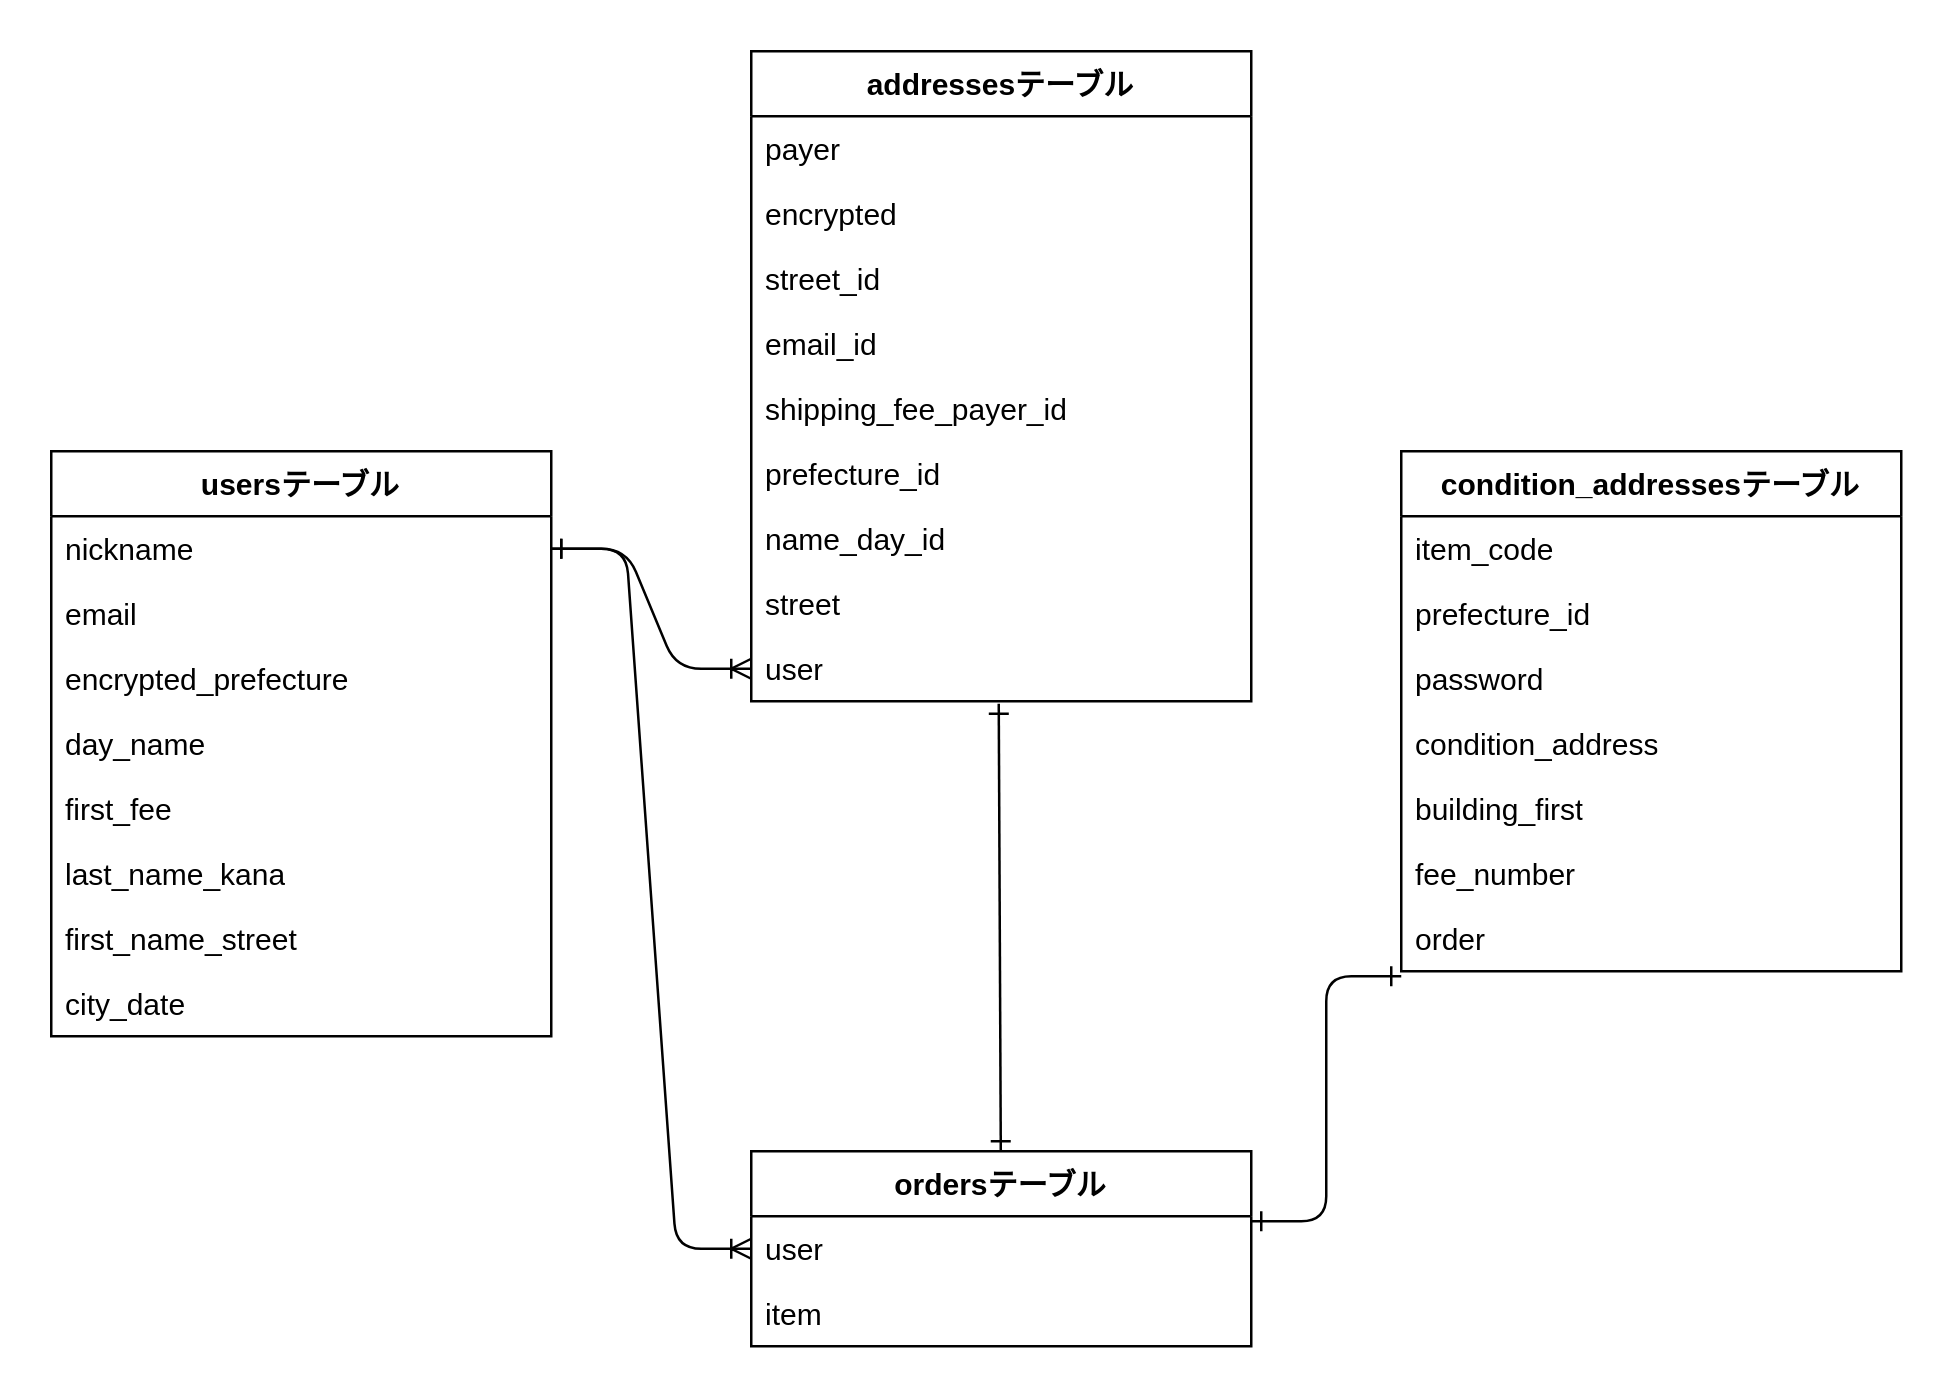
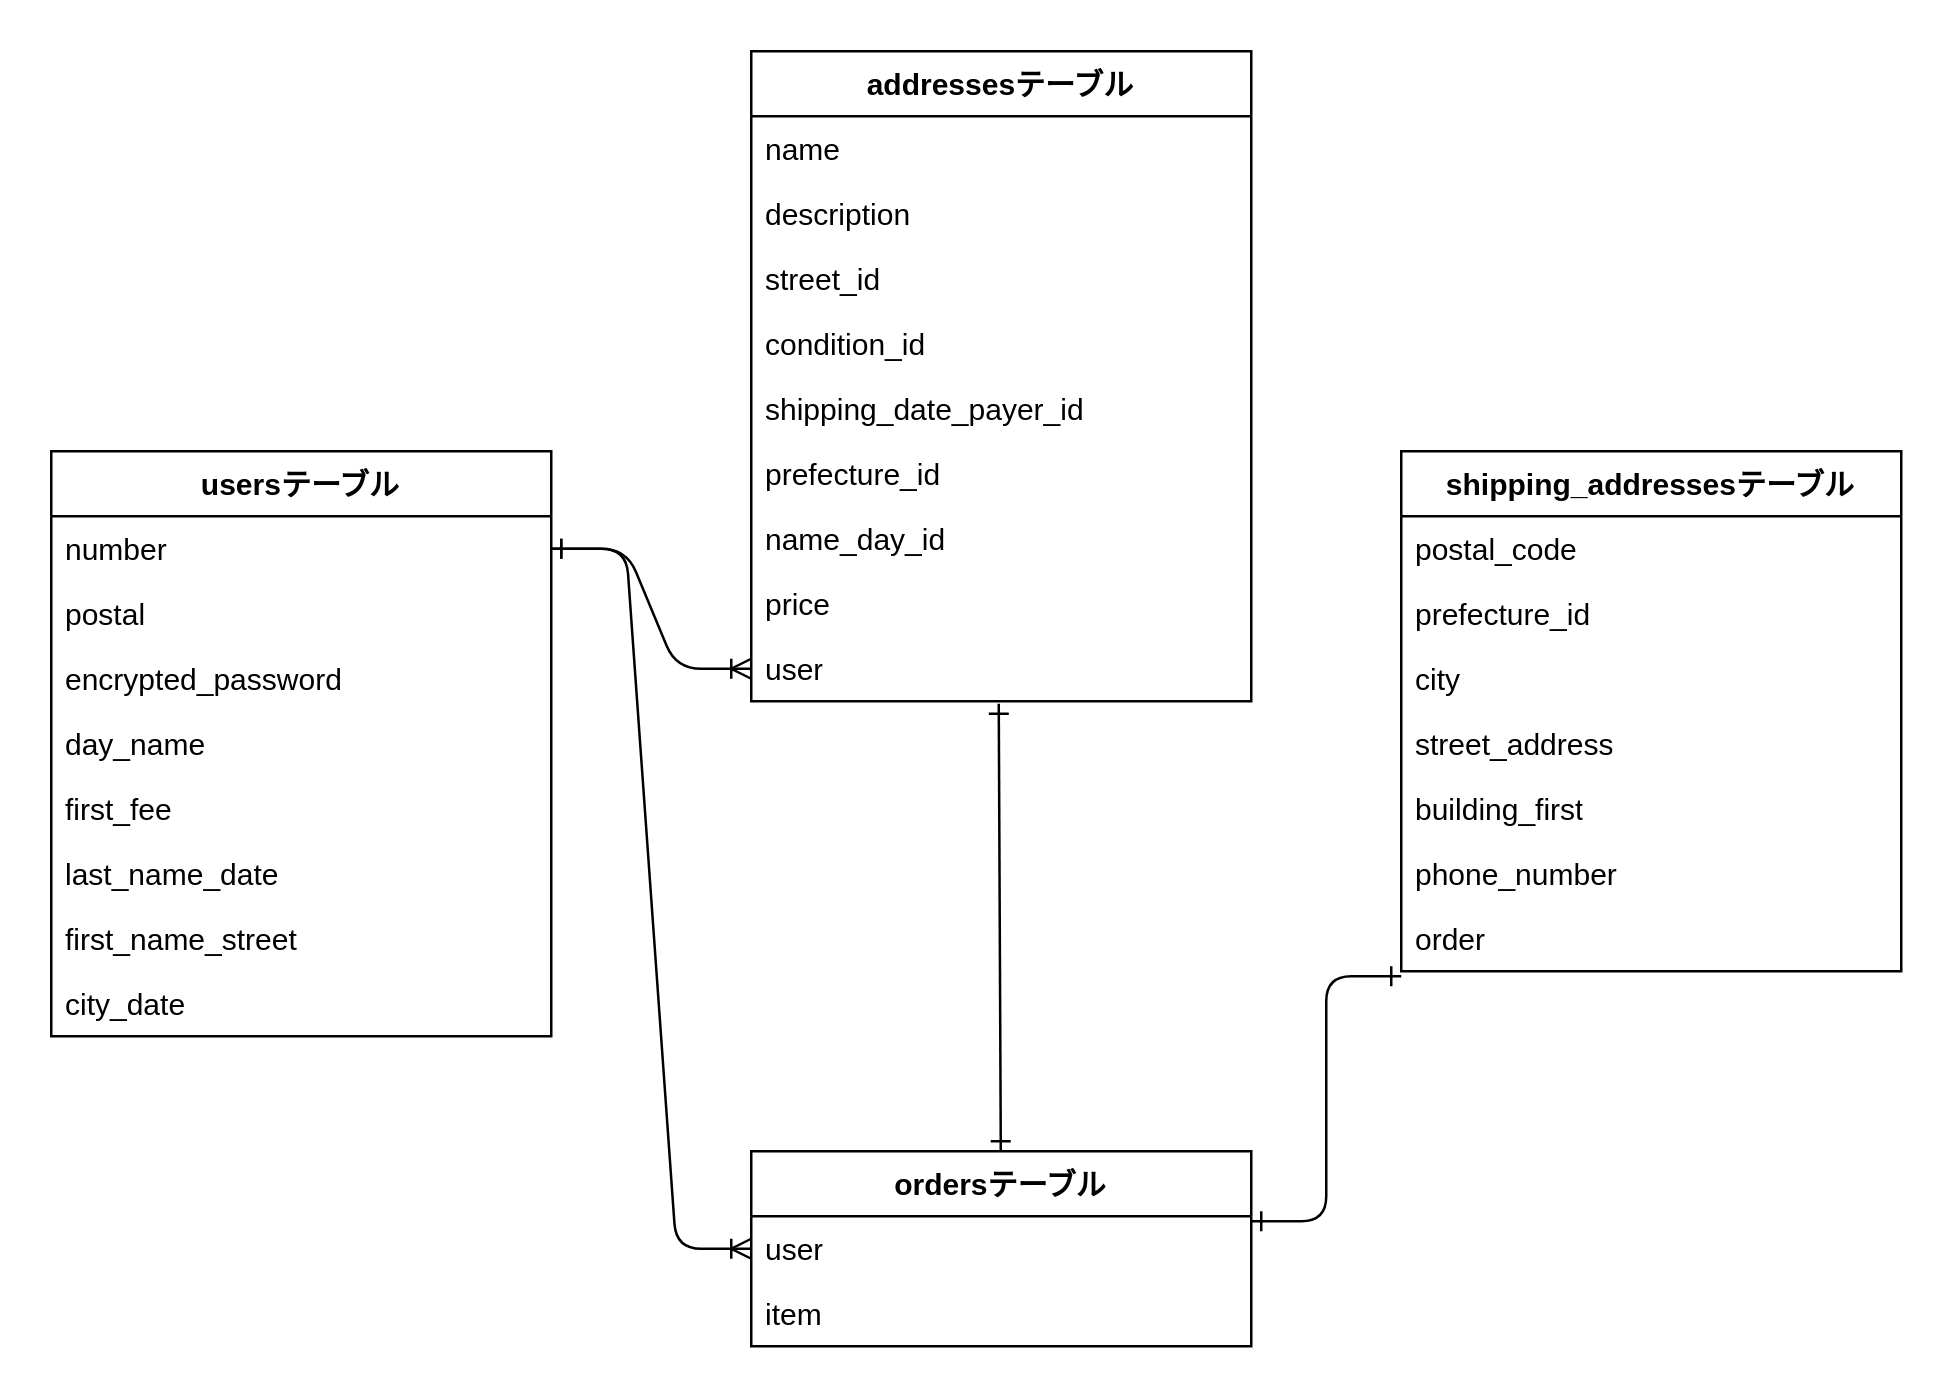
- <mxCell id="12" value="payer" style="text;strokeColor=none;fillColor=none;align=left;verticalAlign=top;spacingLeft=4;spacingRight=4;overflow=hidden;rotatable=0;points=[[0,0.5],[1,0.5]];portConstraint=eastwest;whiteSpace=wrap;html=1;" parent="11" vertex="1"><mxGeometry y="26" width="200" height="26" as="geometry" /></mxCell>
+ <mxCell id="12" value="name" style="text;strokeColor=none;fillColor=none;align=left;verticalAlign=top;spacingLeft=4;spacingRight=4;overflow=hidden;rotatable=0;points=[[0,0.5],[1,0.5]];portConstraint=eastwest;whiteSpace=wrap;html=1;" parent="11" vertex="1"><mxGeometry y="26" width="200" height="26" as="geometry" /></mxCell>
- <mxCell id="13" value="encrypted" style="text;strokeColor=none;fillColor=none;align=left;verticalAlign=top;spacingLeft=4;spacingRight=4;overflow=hidden;rotatable=0;points=[[0,0.5],[1,0.5]];portConstraint=eastwest;whiteSpace=wrap;html=1;" parent="11" vertex="1"><mxGeometry y="52" width="200" height="26" as="geometry" /></mxCell>
+ <mxCell id="13" value="description" style="text;strokeColor=none;fillColor=none;align=left;verticalAlign=top;spacingLeft=4;spacingRight=4;overflow=hidden;rotatable=0;points=[[0,0.5],[1,0.5]];portConstraint=eastwest;whiteSpace=wrap;html=1;" parent="11" vertex="1"><mxGeometry y="52" width="200" height="26" as="geometry" /></mxCell>
- <mxCell id="15" value="email_id" style="text;strokeColor=none;fillColor=none;align=left;verticalAlign=top;spacingLeft=4;spacingRight=4;overflow=hidden;rotatable=0;points=[[0,0.5],[1,0.5]];portConstraint=eastwest;whiteSpace=wrap;html=1;" parent="11" vertex="1"><mxGeometry y="104" width="200" height="26" as="geometry" /></mxCell>
+ <mxCell id="15" value="condition_id" style="text;strokeColor=none;fillColor=none;align=left;verticalAlign=top;spacingLeft=4;spacingRight=4;overflow=hidden;rotatable=0;points=[[0,0.5],[1,0.5]];portConstraint=eastwest;whiteSpace=wrap;html=1;" parent="11" vertex="1"><mxGeometry y="104" width="200" height="26" as="geometry" /></mxCell>
- <mxCell id="16" value="shipping_fee_payer_id" style="text;strokeColor=none;fillColor=none;align=left;verticalAlign=top;spacingLeft=4;spacingRight=4;overflow=hidden;rotatable=0;points=[[0,0.5],[1,0.5]];portConstraint=eastwest;whiteSpace=wrap;html=1;" parent="11" vertex="1"><mxGeometry y="130" width="200" height="26" as="geometry" /></mxCell>
+ <mxCell id="16" value="shipping_date_payer_id" style="text;strokeColor=none;fillColor=none;align=left;verticalAlign=top;spacingLeft=4;spacingRight=4;overflow=hidden;rotatable=0;points=[[0,0.5],[1,0.5]];portConstraint=eastwest;whiteSpace=wrap;html=1;" parent="11" vertex="1"><mxGeometry y="130" width="200" height="26" as="geometry" /></mxCell>
- <mxCell id="24" value="condition_addressesテーブル" style="swimlane;fontStyle=1;align=center;verticalAlign=top;childLayout=stackLayout;horizontal=1;startSize=26;horizontalStack=0;resizeParent=1;resizeParentMax=0;resizeLast=0;collapsible=1;marginBottom=0;whiteSpace=wrap;html=1;" parent="1" vertex="1"><mxGeometry x="560" y="180" width="200" height="208" as="geometry" /></mxCell>
+ <mxCell id="24" value="shipping_addressesテーブル" style="swimlane;fontStyle=1;align=center;verticalAlign=top;childLayout=stackLayout;horizontal=1;startSize=26;horizontalStack=0;resizeParent=1;resizeParentMax=0;resizeLast=0;collapsible=1;marginBottom=0;whiteSpace=wrap;html=1;" parent="1" vertex="1"><mxGeometry x="560" y="180" width="200" height="208" as="geometry" /></mxCell>
- <mxCell id="3" value="nickname" style="text;strokeColor=none;fillColor=none;align=left;verticalAlign=top;spacingLeft=4;spacingRight=4;overflow=hidden;rotatable=0;points=[[0,0.5],[1,0.5]];portConstraint=eastwest;whiteSpace=wrap;html=1;" parent="2" vertex="1"><mxGeometry y="26" width="200" height="26" as="geometry" /></mxCell>
+ <mxCell id="3" value="number" style="text;strokeColor=none;fillColor=none;align=left;verticalAlign=top;spacingLeft=4;spacingRight=4;overflow=hidden;rotatable=0;points=[[0,0.5],[1,0.5]];portConstraint=eastwest;whiteSpace=wrap;html=1;" parent="2" vertex="1"><mxGeometry y="26" width="200" height="26" as="geometry" /></mxCell>
- <mxCell id="25" value="item_code" style="text;strokeColor=none;fillColor=none;align=left;verticalAlign=top;spacingLeft=4;spacingRight=4;overflow=hidden;rotatable=0;points=[[0,0.5],[1,0.5]];portConstraint=eastwest;whiteSpace=wrap;html=1;" parent="24" vertex="1"><mxGeometry y="26" width="200" height="26" as="geometry" /></mxCell>
+ <mxCell id="25" value="postal_code" style="text;strokeColor=none;fillColor=none;align=left;verticalAlign=top;spacingLeft=4;spacingRight=4;overflow=hidden;rotatable=0;points=[[0,0.5],[1,0.5]];portConstraint=eastwest;whiteSpace=wrap;html=1;" parent="24" vertex="1"><mxGeometry y="26" width="200" height="26" as="geometry" /></mxCell>
- <mxCell id="19" value="street" style="text;strokeColor=none;fillColor=none;align=left;verticalAlign=top;spacingLeft=4;spacingRight=4;overflow=hidden;rotatable=0;points=[[0,0.5],[1,0.5]];portConstraint=eastwest;whiteSpace=wrap;html=1;" parent="11" vertex="1"><mxGeometry y="208" width="200" height="26" as="geometry" /></mxCell>
+ <mxCell id="19" value="price" style="text;strokeColor=none;fillColor=none;align=left;verticalAlign=top;spacingLeft=4;spacingRight=4;overflow=hidden;rotatable=0;points=[[0,0.5],[1,0.5]];portConstraint=eastwest;whiteSpace=wrap;html=1;" parent="11" vertex="1"><mxGeometry y="208" width="200" height="26" as="geometry" /></mxCell>
- <mxCell id="4" value="email" style="text;strokeColor=none;fillColor=none;align=left;verticalAlign=top;spacingLeft=4;spacingRight=4;overflow=hidden;rotatable=0;points=[[0,0.5],[1,0.5]];portConstraint=eastwest;whiteSpace=wrap;html=1;" parent="2" vertex="1"><mxGeometry y="52" width="200" height="26" as="geometry" /></mxCell>
+ <mxCell id="4" value="postal" style="text;strokeColor=none;fillColor=none;align=left;verticalAlign=top;spacingLeft=4;spacingRight=4;overflow=hidden;rotatable=0;points=[[0,0.5],[1,0.5]];portConstraint=eastwest;whiteSpace=wrap;html=1;" parent="2" vertex="1"><mxGeometry y="52" width="200" height="26" as="geometry" /></mxCell>
- <mxCell id="5" value="encrypted_prefecture" style="text;strokeColor=none;fillColor=none;align=left;verticalAlign=top;spacingLeft=4;spacingRight=4;overflow=hidden;rotatable=0;points=[[0,0.5],[1,0.5]];portConstraint=eastwest;whiteSpace=wrap;html=1;" parent="2" vertex="1"><mxGeometry y="78" width="200" height="26" as="geometry" /></mxCell>
+ <mxCell id="5" value="encrypted_password" style="text;strokeColor=none;fillColor=none;align=left;verticalAlign=top;spacingLeft=4;spacingRight=4;overflow=hidden;rotatable=0;points=[[0,0.5],[1,0.5]];portConstraint=eastwest;whiteSpace=wrap;html=1;" parent="2" vertex="1"><mxGeometry y="78" width="200" height="26" as="geometry" /></mxCell>
- <mxCell id="27" value="password" style="text;strokeColor=none;fillColor=none;align=left;verticalAlign=top;spacingLeft=4;spacingRight=4;overflow=hidden;rotatable=0;points=[[0,0.5],[1,0.5]];portConstraint=eastwest;whiteSpace=wrap;html=1;" parent="24" vertex="1"><mxGeometry y="78" width="200" height="26" as="geometry" /></mxCell>
+ <mxCell id="27" value="city" style="text;strokeColor=none;fillColor=none;align=left;verticalAlign=top;spacingLeft=4;spacingRight=4;overflow=hidden;rotatable=0;points=[[0,0.5],[1,0.5]];portConstraint=eastwest;whiteSpace=wrap;html=1;" parent="24" vertex="1"><mxGeometry y="78" width="200" height="26" as="geometry" /></mxCell>
- <mxCell id="28" value="condition_address" style="text;strokeColor=none;fillColor=none;align=left;verticalAlign=top;spacingLeft=4;spacingRight=4;overflow=hidden;rotatable=0;points=[[0,0.5],[1,0.5]];portConstraint=eastwest;whiteSpace=wrap;html=1;" parent="24" vertex="1"><mxGeometry y="104" width="200" height="26" as="geometry" /></mxCell>
+ <mxCell id="28" value="street_address" style="text;strokeColor=none;fillColor=none;align=left;verticalAlign=top;spacingLeft=4;spacingRight=4;overflow=hidden;rotatable=0;points=[[0,0.5],[1,0.5]];portConstraint=eastwest;whiteSpace=wrap;html=1;" parent="24" vertex="1"><mxGeometry y="104" width="200" height="26" as="geometry" /></mxCell>
- <mxCell id="8" value="last_name_kana" style="text;strokeColor=none;fillColor=none;align=left;verticalAlign=top;spacingLeft=4;spacingRight=4;overflow=hidden;rotatable=0;points=[[0,0.5],[1,0.5]];portConstraint=eastwest;whiteSpace=wrap;html=1;" parent="2" vertex="1"><mxGeometry y="156" width="200" height="26" as="geometry" /></mxCell>
+ <mxCell id="8" value="last_name_date" style="text;strokeColor=none;fillColor=none;align=left;verticalAlign=top;spacingLeft=4;spacingRight=4;overflow=hidden;rotatable=0;points=[[0,0.5],[1,0.5]];portConstraint=eastwest;whiteSpace=wrap;html=1;" parent="2" vertex="1"><mxGeometry y="156" width="200" height="26" as="geometry" /></mxCell>
- <mxCell id="30" value="fee_number" style="text;strokeColor=none;fillColor=none;align=left;verticalAlign=top;spacingLeft=4;spacingRight=4;overflow=hidden;rotatable=0;points=[[0,0.5],[1,0.5]];portConstraint=eastwest;whiteSpace=wrap;html=1;" parent="24" vertex="1"><mxGeometry y="156" width="200" height="26" as="geometry" /></mxCell>
+ <mxCell id="30" value="phone_number" style="text;strokeColor=none;fillColor=none;align=left;verticalAlign=top;spacingLeft=4;spacingRight=4;overflow=hidden;rotatable=0;points=[[0,0.5],[1,0.5]];portConstraint=eastwest;whiteSpace=wrap;html=1;" parent="24" vertex="1"><mxGeometry y="156" width="200" height="26" as="geometry" /></mxCell>
